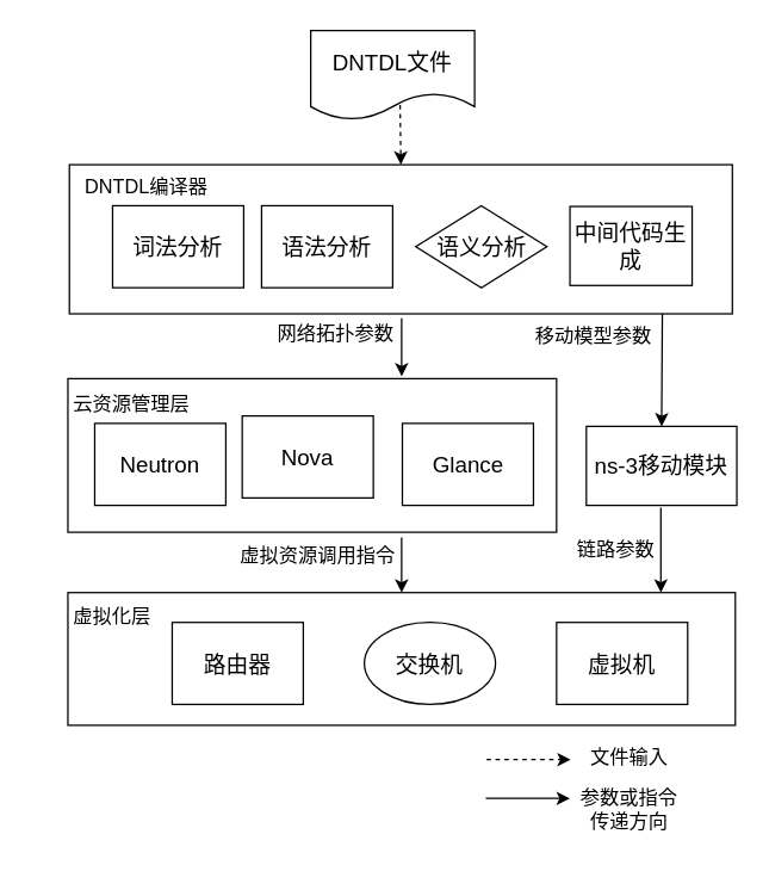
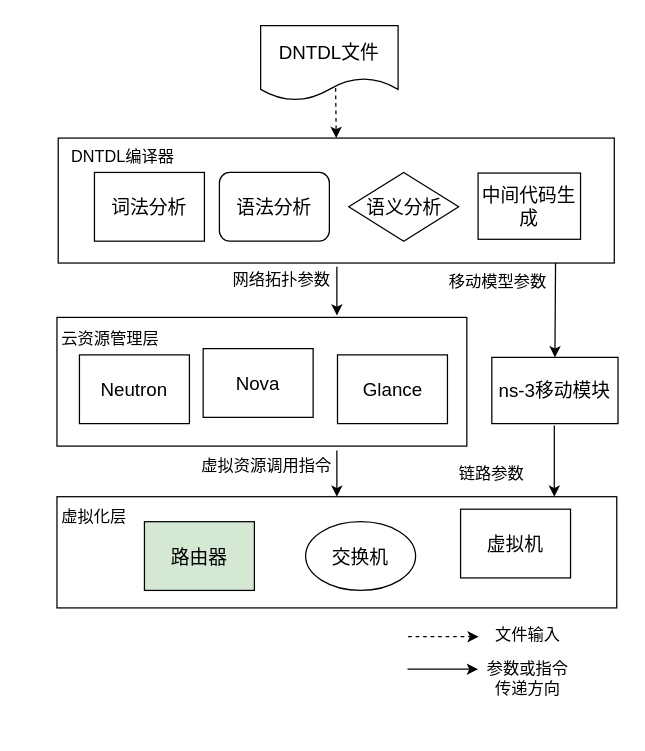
- <mxCell id="15" value="&lt;span style=&quot;font-size: 15px&quot;&gt;语法分析&lt;/span&gt;" style="rounded=0;whiteSpace=wrap;html=1;" parent="1" vertex="1"><mxGeometry x="175" y="137.5" width="88" height="55" as="geometry" /></mxCell>
+ <mxCell id="15" value="&lt;span style=&quot;font-size: 15px&quot;&gt;语法分析&lt;/span&gt;" style="whiteSpace=wrap;html=1;rounded=1;" parent="1" vertex="1"><mxGeometry x="175" y="137.5" width="88" height="55" as="geometry" /></mxCell>
- <mxCell id="12" value="&lt;font style=&quot;font-size: 13px&quot;&gt;链路参数&lt;/font&gt;" style="text;html=1;strokeColor=none;fillColor=none;align=center;verticalAlign=middle;whiteSpace=wrap;rounded=0;" parent="1" vertex="1"><mxGeometry x="357.5" y="358" width="110" height="20" as="geometry" /></mxCell>
+ <mxCell id="12" value="&lt;font style=&quot;font-size: 13px&quot;&gt;链路参数&lt;/font&gt;" style="text;html=1;strokeColor=none;fillColor=none;align=center;verticalAlign=middle;whiteSpace=wrap;rounded=0;" parent="1" vertex="1"><mxGeometry x="337.5" y="368" width="110" height="20" as="geometry" /></mxCell>
- <mxCell id="9" value="&lt;span style=&quot;font-size: 15px&quot;&gt;路由器&lt;/span&gt;" style="rounded=0;whiteSpace=wrap;html=1;" parent="1" vertex="1"><mxGeometry x="115" y="417" width="88" height="55" as="geometry" /></mxCell>
+ <mxCell id="9" value="&lt;span style=&quot;font-size: 15px&quot;&gt;路由器&lt;/span&gt;" style="rounded=0;whiteSpace=wrap;html=1;fillColor=#d5e8d4;" parent="1" vertex="1"><mxGeometry x="115" y="417" width="88" height="55" as="geometry" /></mxCell>
- <mxCell id="11" value="&lt;span style=&quot;font-size: 15px&quot;&gt;虚拟机&lt;/span&gt;" style="rounded=0;whiteSpace=wrap;html=1;" parent="1" vertex="1"><mxGeometry x="373" y="417" width="88" height="55" as="geometry" /></mxCell>
+ <mxCell id="11" value="&lt;span style=&quot;font-size: 15px&quot;&gt;虚拟机&lt;/span&gt;" style="rounded=0;whiteSpace=wrap;html=1;" parent="1" vertex="1"><mxGeometry x="368" y="407" width="88" height="55" as="geometry" /></mxCell>
